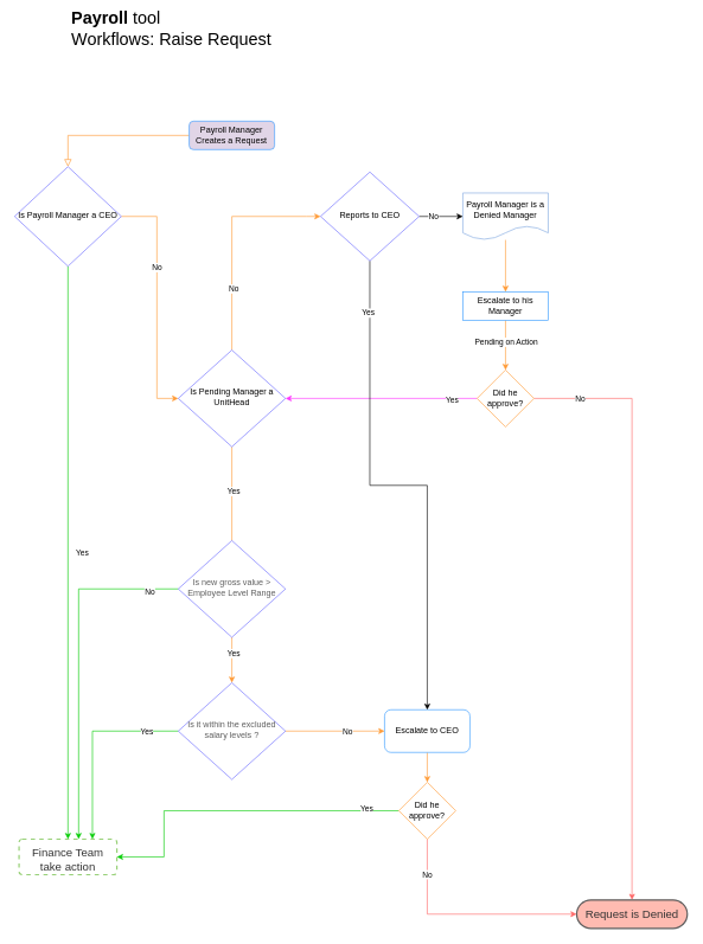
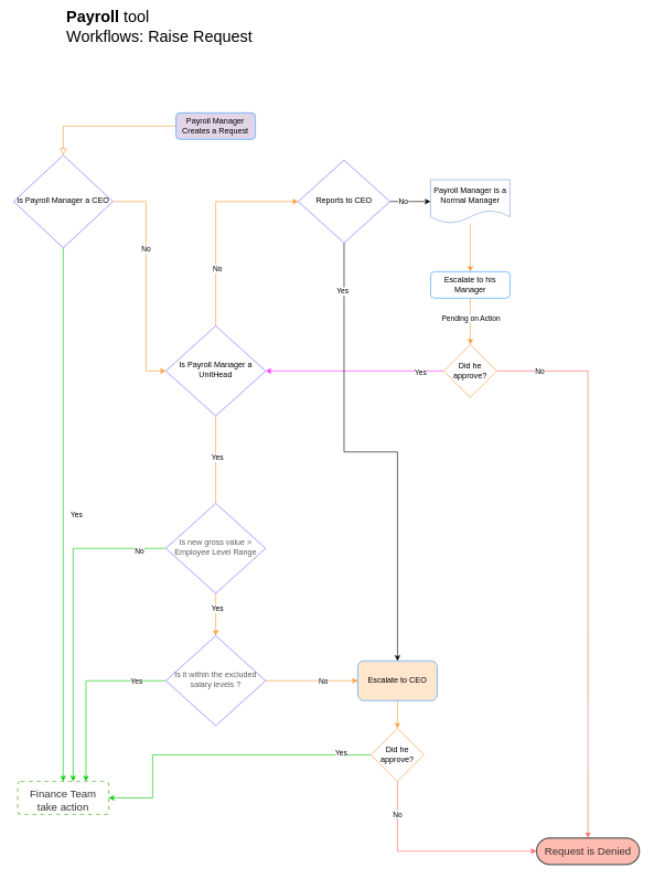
- <mxCell id="20" value="Payroll Manager is a Denied Manager" style="shape=document;whiteSpace=wrap;html=1;boundedLbl=1;strokeColor=#7EA6E0;" parent="1" vertex="1"><mxGeometry x="650" y="271" width="120" height="66" as="geometry" /></mxCell>
+ <mxCell id="20" value="Payroll Manager is a Normal Manager" style="shape=document;whiteSpace=wrap;html=1;boundedLbl=1;strokeColor=#7EA6E0;" parent="1" vertex="1"><mxGeometry x="650" y="271" width="120" height="66" as="geometry" /></mxCell>
- <mxCell id="23" value="Escalate to his Manager" style="whiteSpace=wrap;html=1;fontSize=12;glass=0;strokeWidth=1;shadow=0;strokeColor=#3399FF;rounded=0;" parent="1" vertex="1"><mxGeometry x="650" y="410" width="120" height="40" as="geometry" /></mxCell>
+ <mxCell id="23" value="Escalate to his Manager" style="rounded=1;whiteSpace=wrap;html=1;fontSize=12;glass=0;strokeWidth=1;shadow=0;strokeColor=#3399FF;" parent="1" vertex="1"><mxGeometry x="650" y="410" width="120" height="40" as="geometry" /></mxCell>
- <mxCell id="13" value="Is Pending Manager a UnitHead" style="rhombus;whiteSpace=wrap;html=1;shadow=0;fontFamily=Helvetica;fontSize=12;align=center;strokeWidth=1;spacing=6;spacingTop=-4;strokeColor=#6666FF;" parent="1" vertex="1"><mxGeometry x="249.99" y="492" width="150.77" height="136" as="geometry" /></mxCell>
+ <mxCell id="13" value="Is Payroll Manager a UnitHead" style="rhombus;whiteSpace=wrap;html=1;shadow=0;fontFamily=Helvetica;fontSize=12;align=center;strokeWidth=1;spacing=6;spacingTop=-4;strokeColor=#6666FF;" parent="1" vertex="1"><mxGeometry x="249.99" y="492" width="150.77" height="136" as="geometry" /></mxCell>
- <mxCell id="36" value="Escalate to CEO" style="rounded=1;whiteSpace=wrap;html=1;strokeColor=#3399FF;" parent="1" vertex="1"><mxGeometry x="540" y="998" width="120" height="60" as="geometry" /></mxCell>
+ <mxCell id="36" value="Escalate to CEO" style="rounded=1;whiteSpace=wrap;html=1;strokeColor=#3399FF;fillColor=#ffe6cc;" parent="1" vertex="1"><mxGeometry x="540" y="998" width="120" height="60" as="geometry" /></mxCell>
